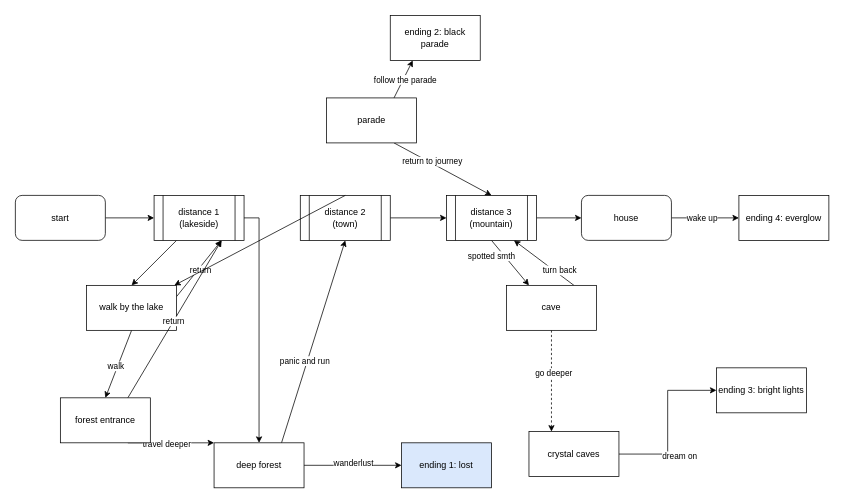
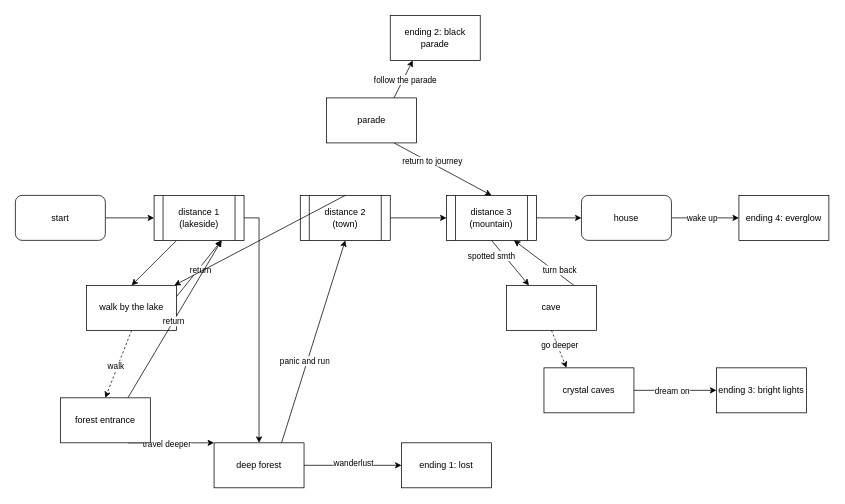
- <mxCell id="18" style="rounded=0;orthogonalLoop=1;jettySize=auto;html=1;exitX=0.5;exitY=1;exitDx=0;exitDy=0;entryX=0.5;entryY=0;entryDx=0;entryDy=0;" parent="1" source="20" target="32" edge="1"><mxGeometry relative="1" as="geometry" /></mxCell>
+ <mxCell id="18" style="rounded=0;orthogonalLoop=1;jettySize=auto;html=1;exitX=0.5;exitY=1;exitDx=0;exitDy=0;entryX=0.5;entryY=0;entryDx=0;entryDy=0;dashed=1;" parent="1" source="20" target="32" edge="1"><mxGeometry relative="1" as="geometry" /></mxCell>
- <mxCell id="47" value="crystal caves" style="rounded=0;whiteSpace=wrap;html=1;" parent="1" vertex="1"><mxGeometry x="705" y="575" width="120" height="60" as="geometry" /></mxCell>
+ <mxCell id="47" value="crystal caves" style="rounded=0;whiteSpace=wrap;html=1;" parent="1" vertex="1"><mxGeometry x="725" y="490" width="120" height="60" as="geometry" /></mxCell>
- <mxCell id="38" value="ending 1: lost" style="rounded=0;whiteSpace=wrap;html=1;fillColor=#dae8fc;" parent="1" vertex="1"><mxGeometry x="535" y="590" width="120" height="60" as="geometry" /></mxCell>
+ <mxCell id="38" value="ending 1: lost" style="rounded=0;whiteSpace=wrap;html=1;" parent="1" vertex="1"><mxGeometry x="535" y="590" width="120" height="60" as="geometry" /></mxCell>
